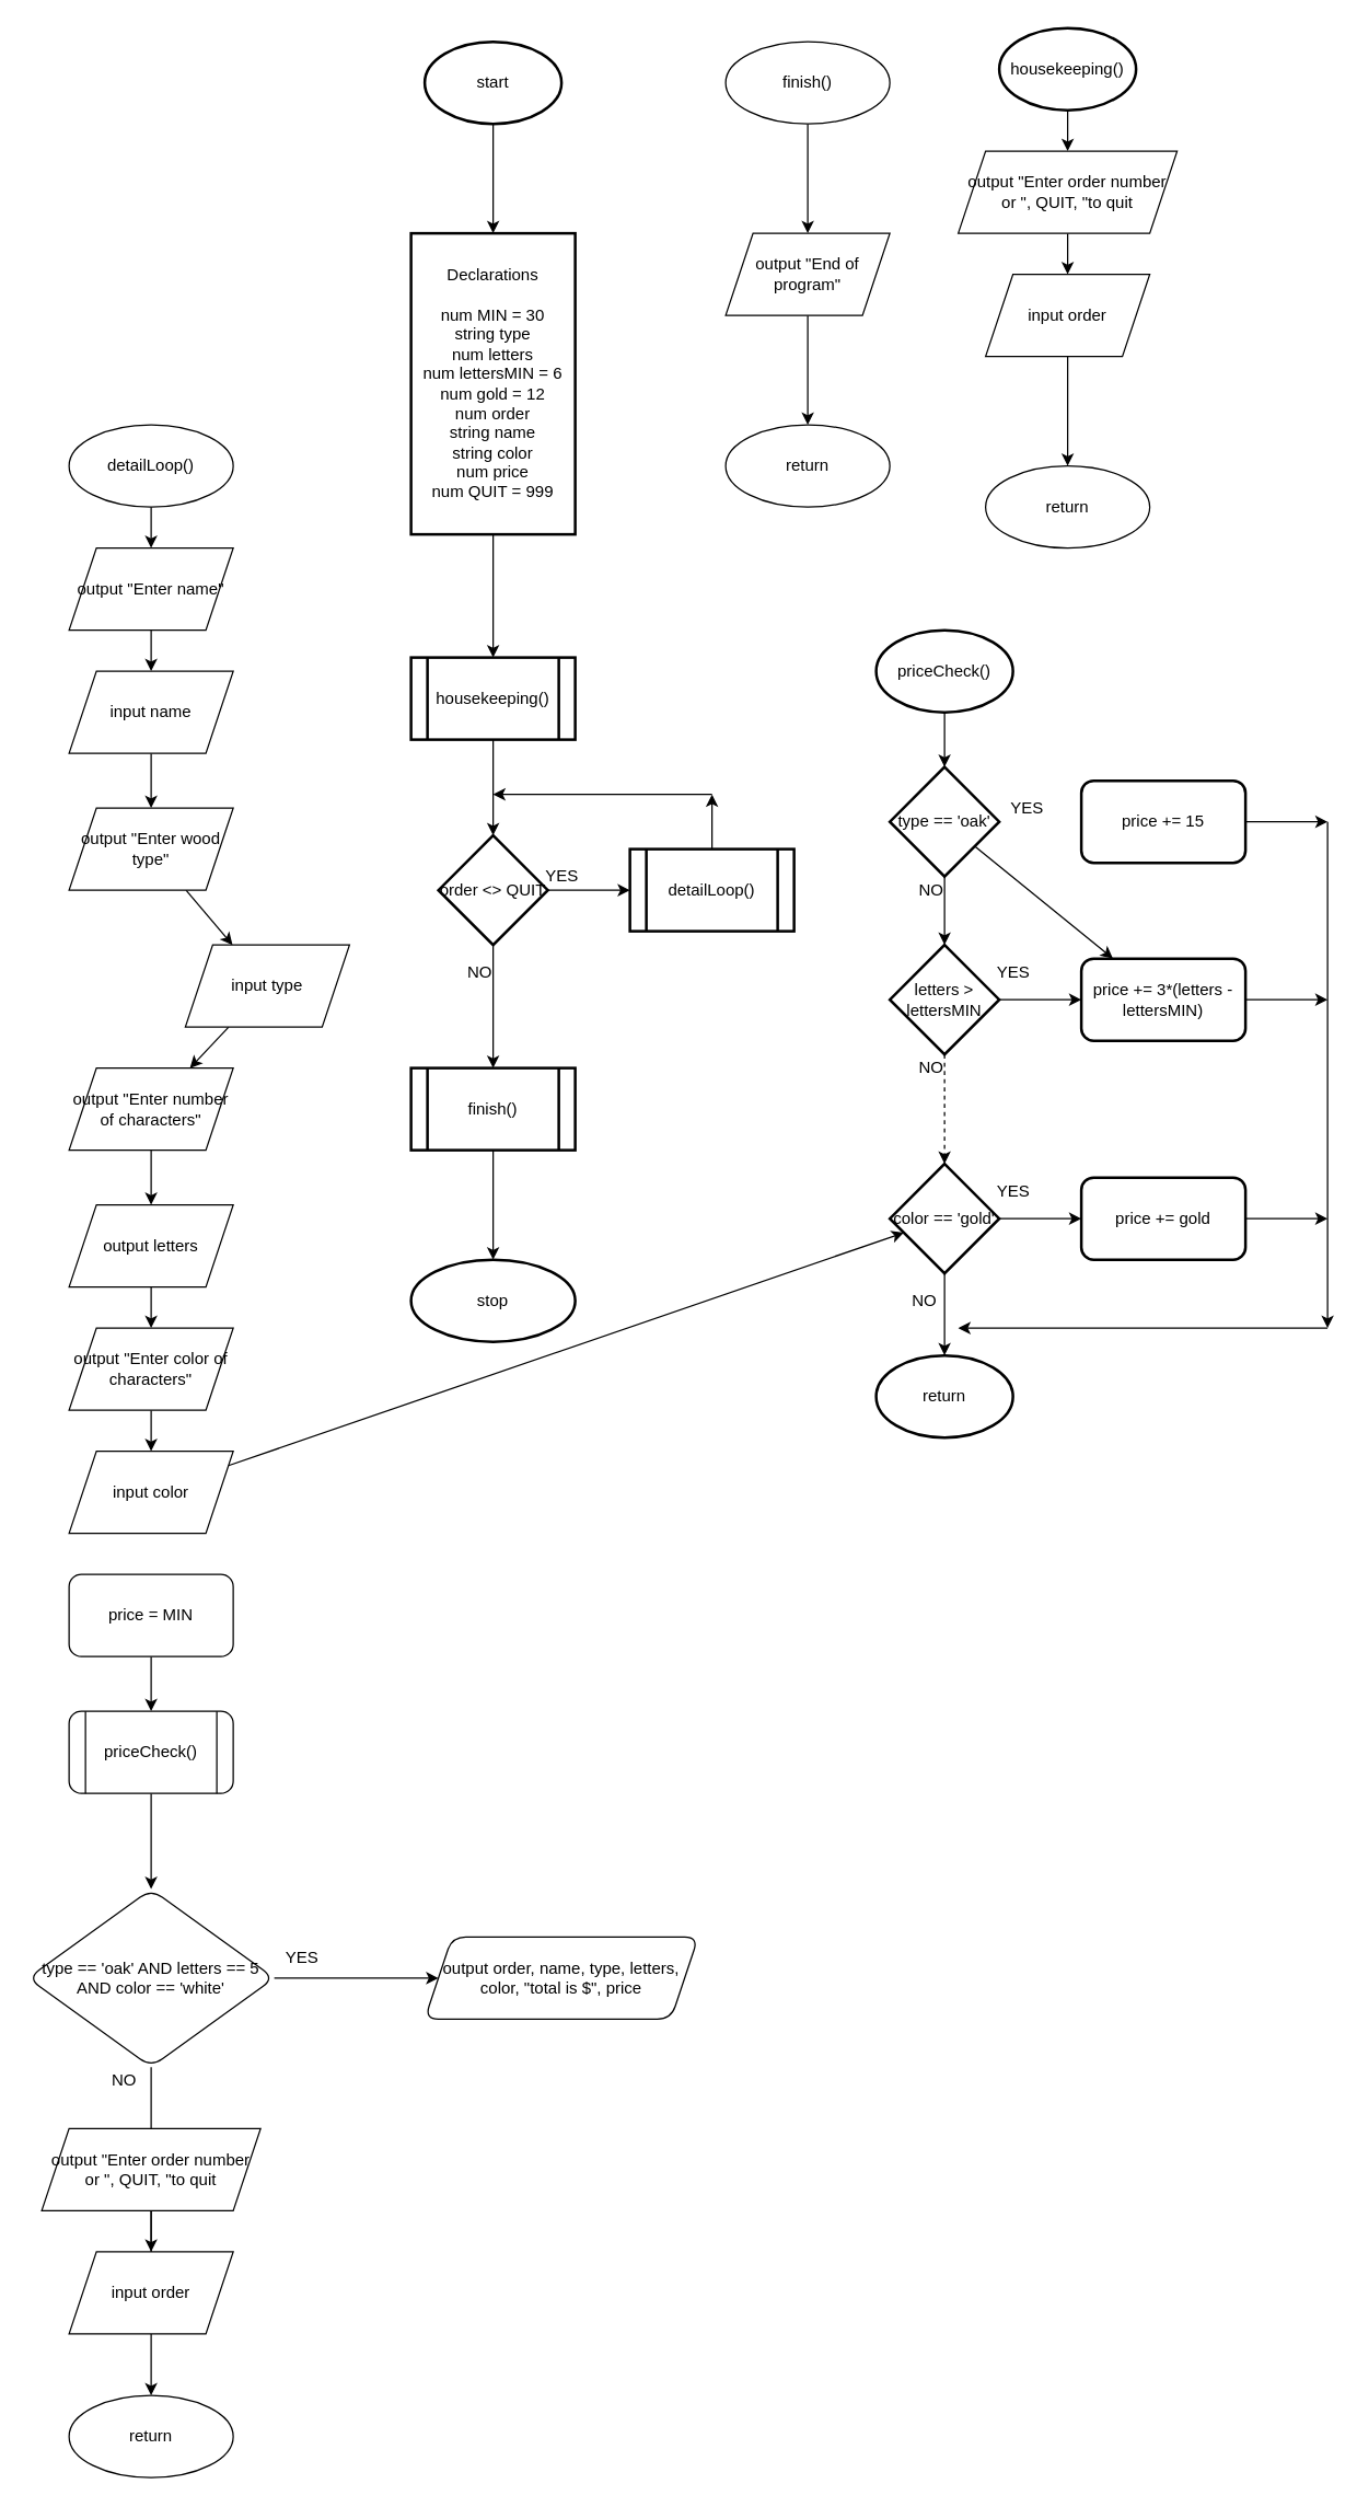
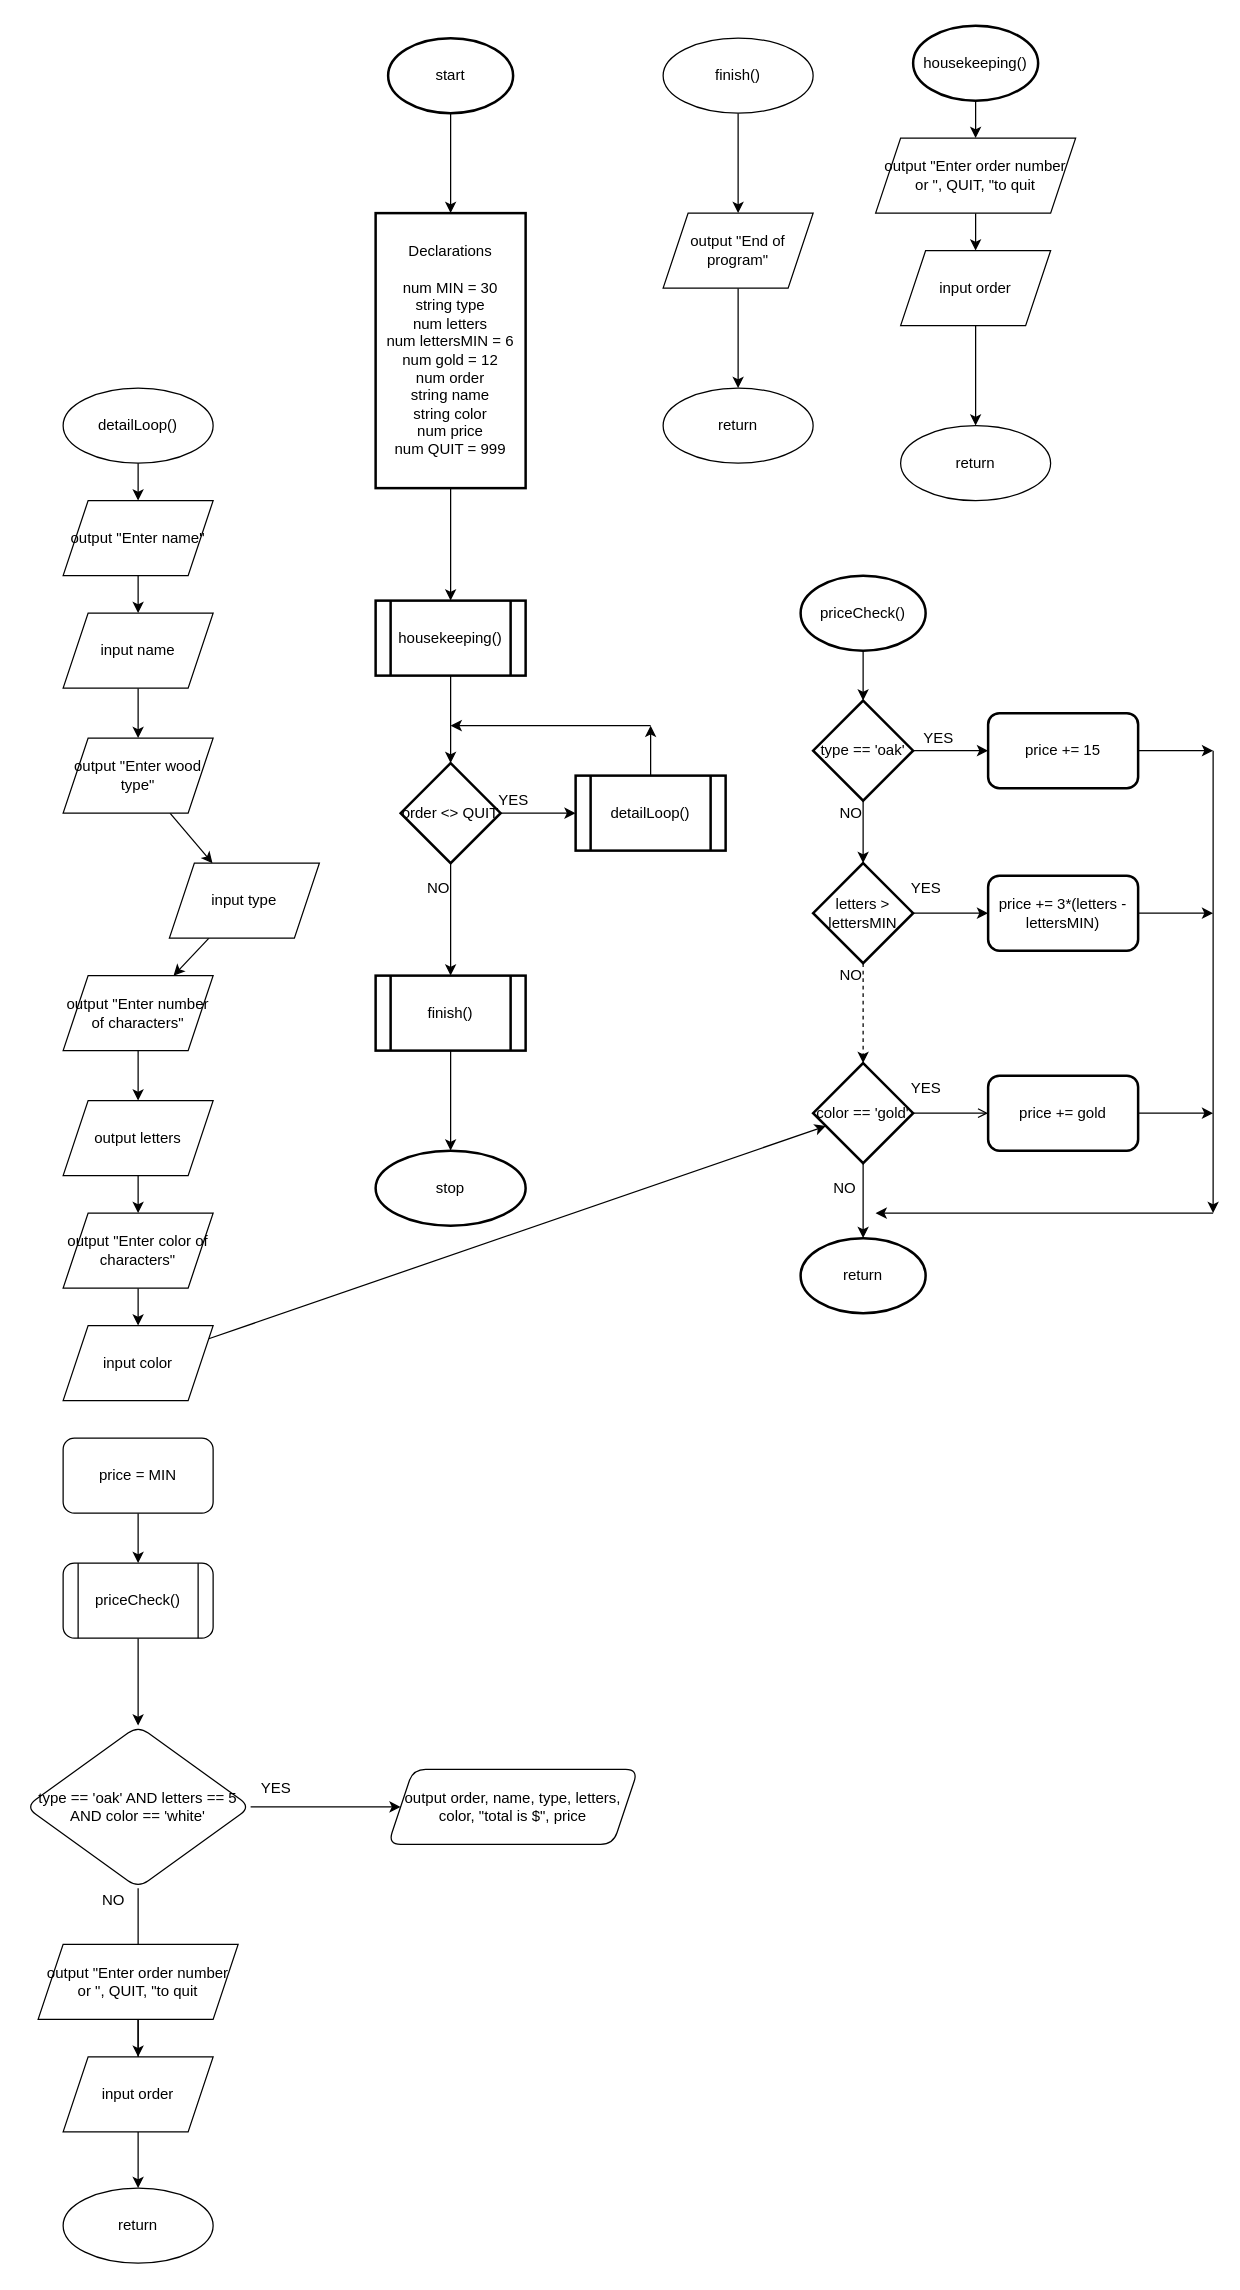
- <mxCell id="26" value="" style="edgeStyle=none;html=1;" edge="1" parent="1" source="28" target="35"><mxGeometry relative="1" as="geometry" /></mxCell>
+ <mxCell id="26" value="" style="edgeStyle=none;html=1;" edge="1" parent="1" source="28" target="30"><mxGeometry relative="1" as="geometry" /></mxCell>
- <mxCell id="36" value="" style="edgeStyle=none;html=1;" edge="1" parent="1" source="38" target="40"><mxGeometry relative="1" as="geometry" /></mxCell>
+ <mxCell id="36" value="" style="edgeStyle=none;html=1;endArrow=open;" edge="1" parent="1" source="38" target="40"><mxGeometry relative="1" as="geometry" /></mxCell>
